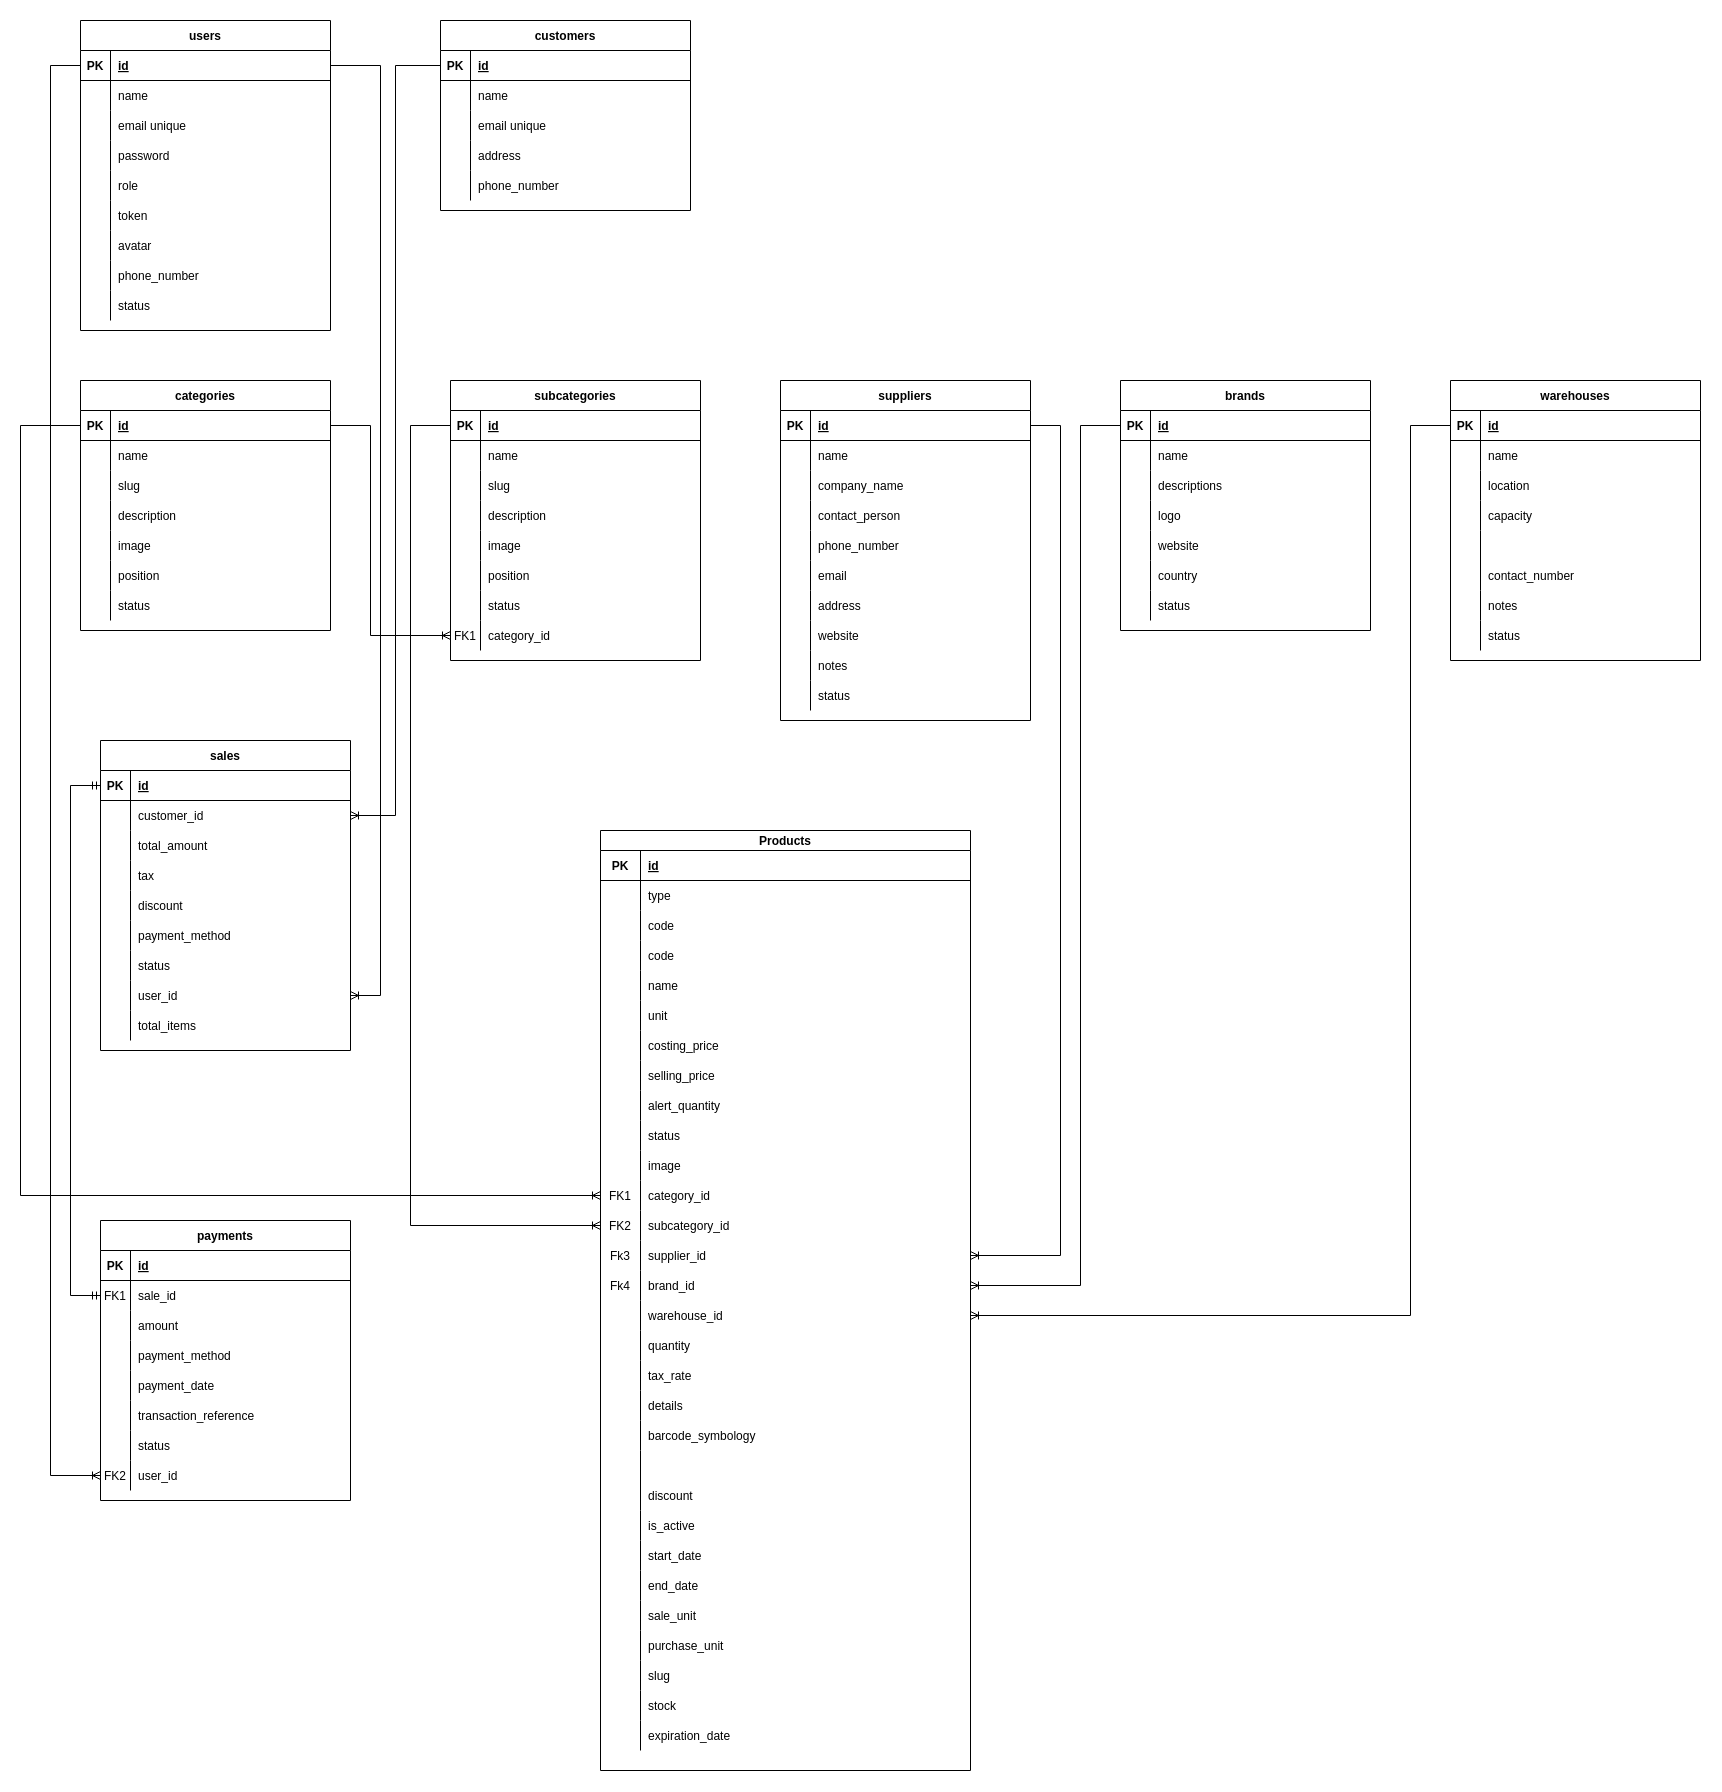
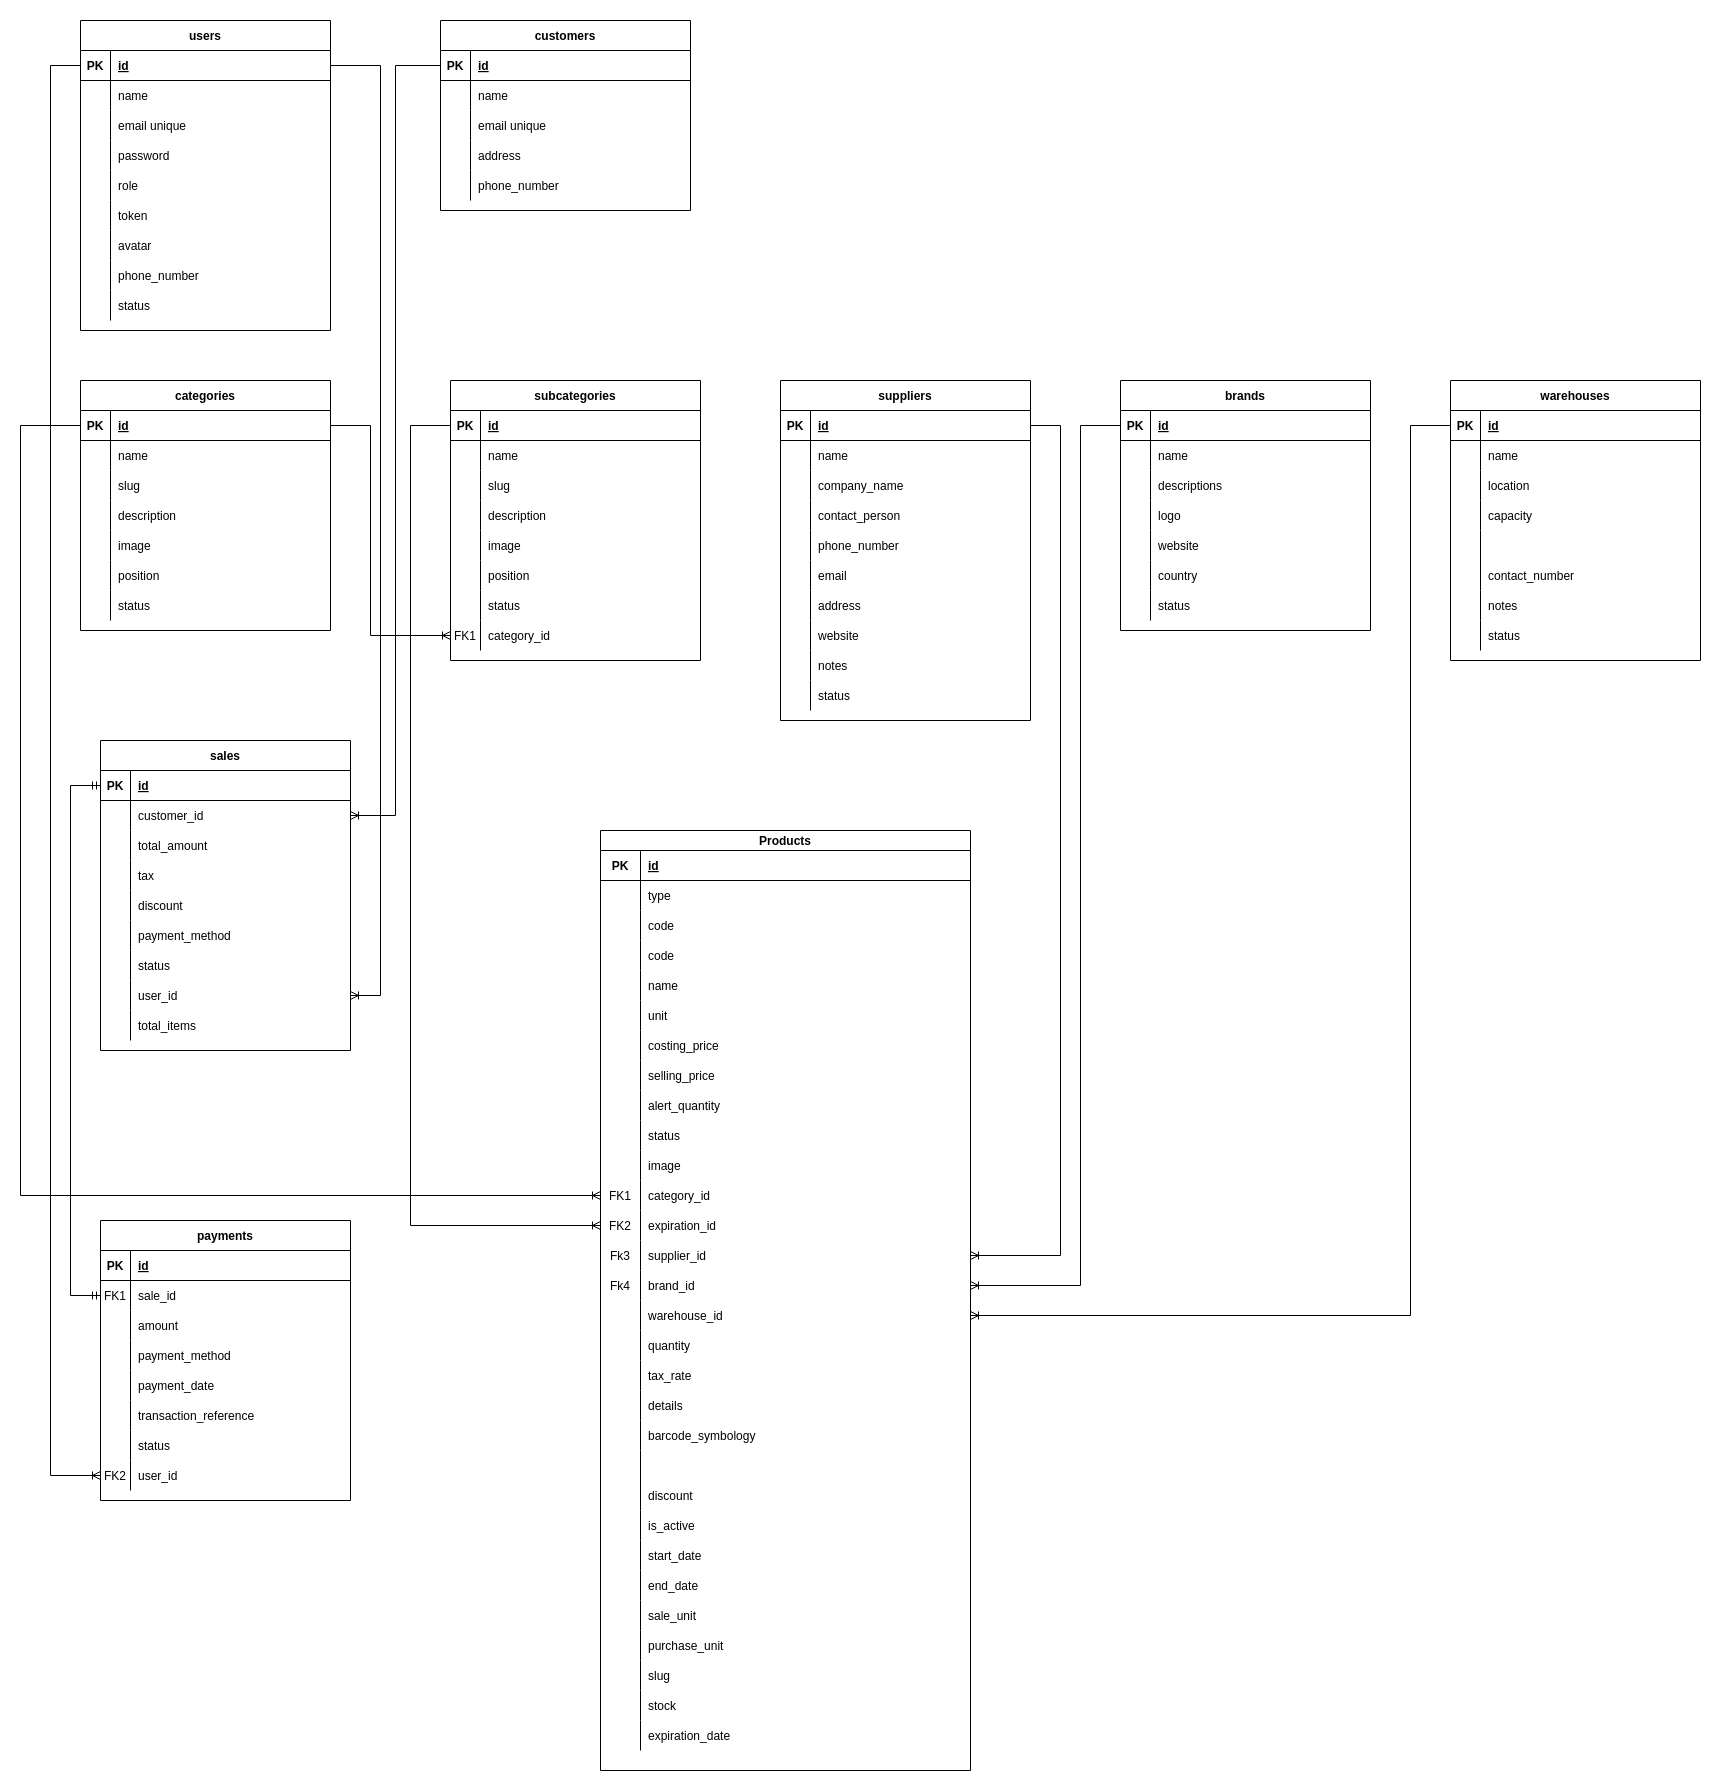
- <mxCell id="69" value="subcategory_id" style="shape=partialRectangle;overflow=hidden;connectable=0;fillColor=none;top=0;left=0;bottom=0;right=0;align=left;spacingLeft=6;" parent="67" vertex="1"><mxGeometry x="40" width="330" height="30" as="geometry"><mxRectangle width="330" height="30" as="alternateBounds" /></mxGeometry></mxCell>
+ <mxCell id="69" value="expiration_id" style="shape=partialRectangle;overflow=hidden;connectable=0;fillColor=none;top=0;left=0;bottom=0;right=0;align=left;spacingLeft=6;" parent="67" vertex="1"><mxGeometry x="40" width="330" height="30" as="geometry"><mxRectangle width="330" height="30" as="alternateBounds" /></mxGeometry></mxCell>
